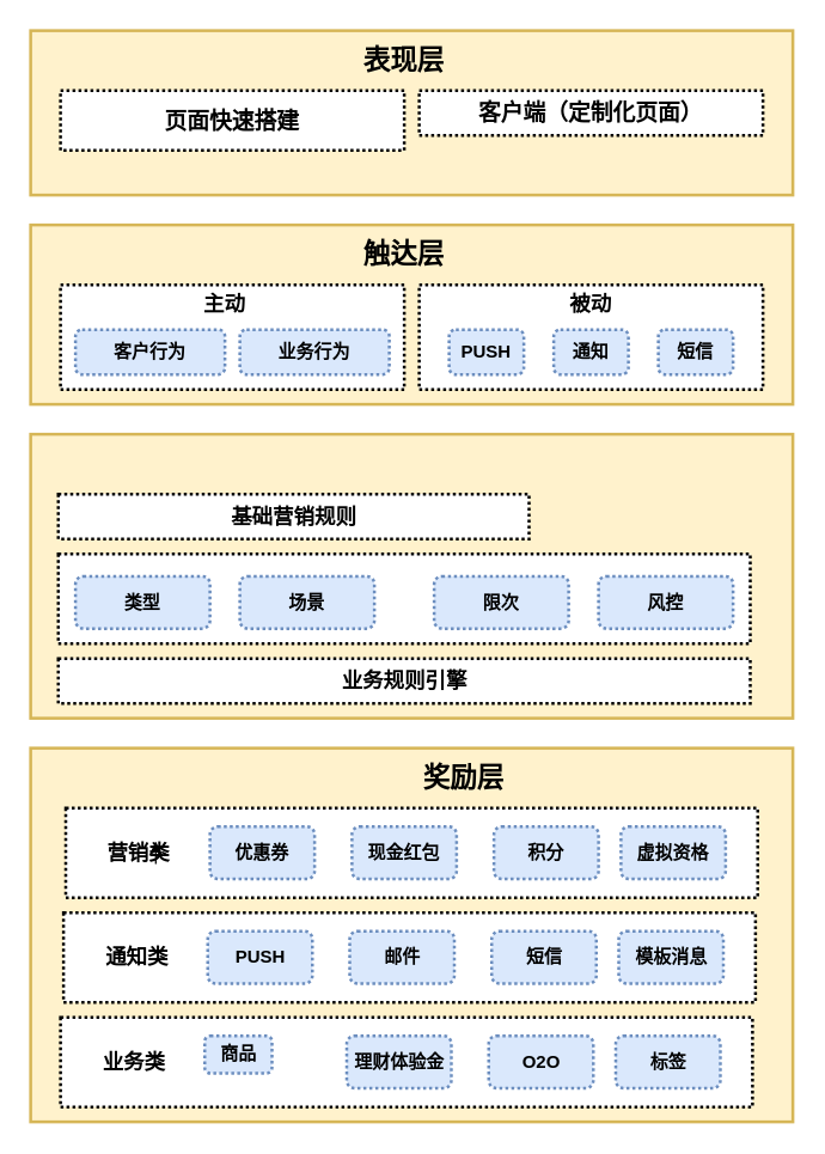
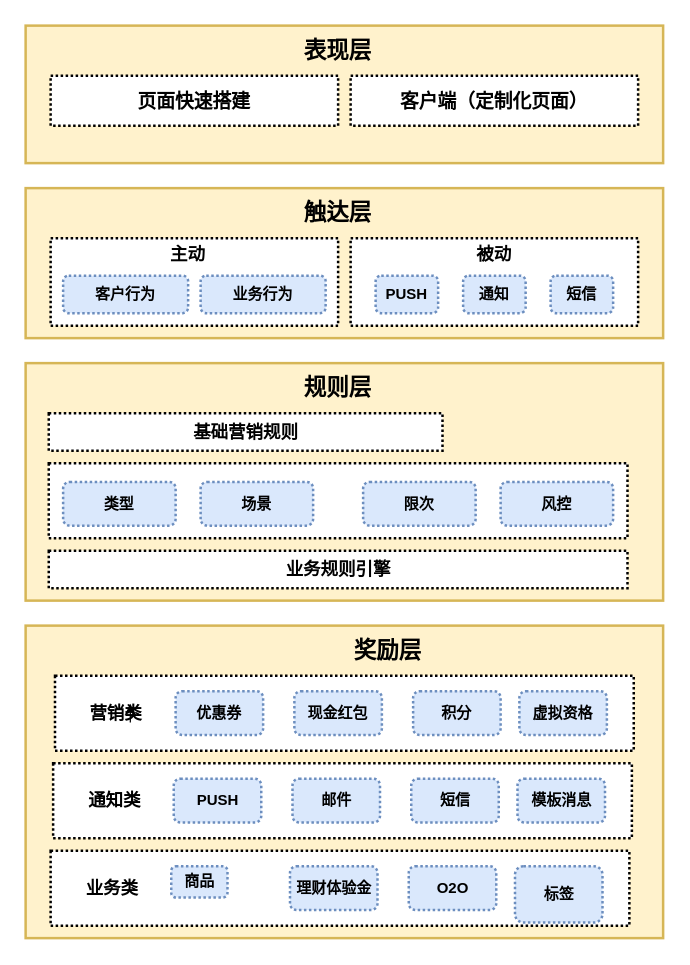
- <mxCell id="5" value="&lt;span style=&quot;font-size: 15px&quot;&gt;&lt;b&gt;客户端（定制化页面）&lt;/b&gt;&lt;/span&gt;" style="rounded=0;whiteSpace=wrap;html=1;strokeWidth=2;dashed=1;dashPattern=1 1;" vertex="1" parent="1"><mxGeometry x="280" y="60" width="230" height="30" as="geometry" /></mxCell>
+ <mxCell id="5" value="&lt;span style=&quot;font-size: 15px&quot;&gt;&lt;b&gt;客户端（定制化页面）&lt;/b&gt;&lt;/span&gt;" style="rounded=0;whiteSpace=wrap;html=1;strokeWidth=2;dashed=1;dashPattern=1 1;" vertex="1" parent="1"><mxGeometry x="280" y="60" width="230" height="40" as="geometry" /></mxCell>
+ <mxCell id="11" value="&lt;span style=&quot;font-size: 18px&quot;&gt;&lt;b&gt;规则层&lt;/b&gt;&lt;/span&gt;" style="text;html=1;strokeColor=none;fillColor=none;align=center;verticalAlign=middle;whiteSpace=wrap;rounded=0;" vertex="1" parent="1"><mxGeometry x="230" y="300" width="80" height="20" as="geometry" /></mxCell>
- <mxCell id="43" value="&lt;b&gt;标签&lt;/b&gt;" style="rounded=1;whiteSpace=wrap;html=1;dashed=1;dashPattern=1 1;strokeWidth=2;fillColor=#dae8fc;strokeColor=#6c8ebf;" vertex="1" parent="1"><mxGeometry x="411.5" y="692.5" width="70" height="35" as="geometry" /></mxCell>
+ <mxCell id="43" value="&lt;b&gt;标签&lt;/b&gt;" style="rounded=1;whiteSpace=wrap;html=1;dashed=1;dashPattern=1 1;strokeWidth=2;fillColor=#dae8fc;strokeColor=#6c8ebf;" vertex="1" parent="1"><mxGeometry x="411.5" y="692.5" width="70" height="45" as="geometry" /></mxCell>
